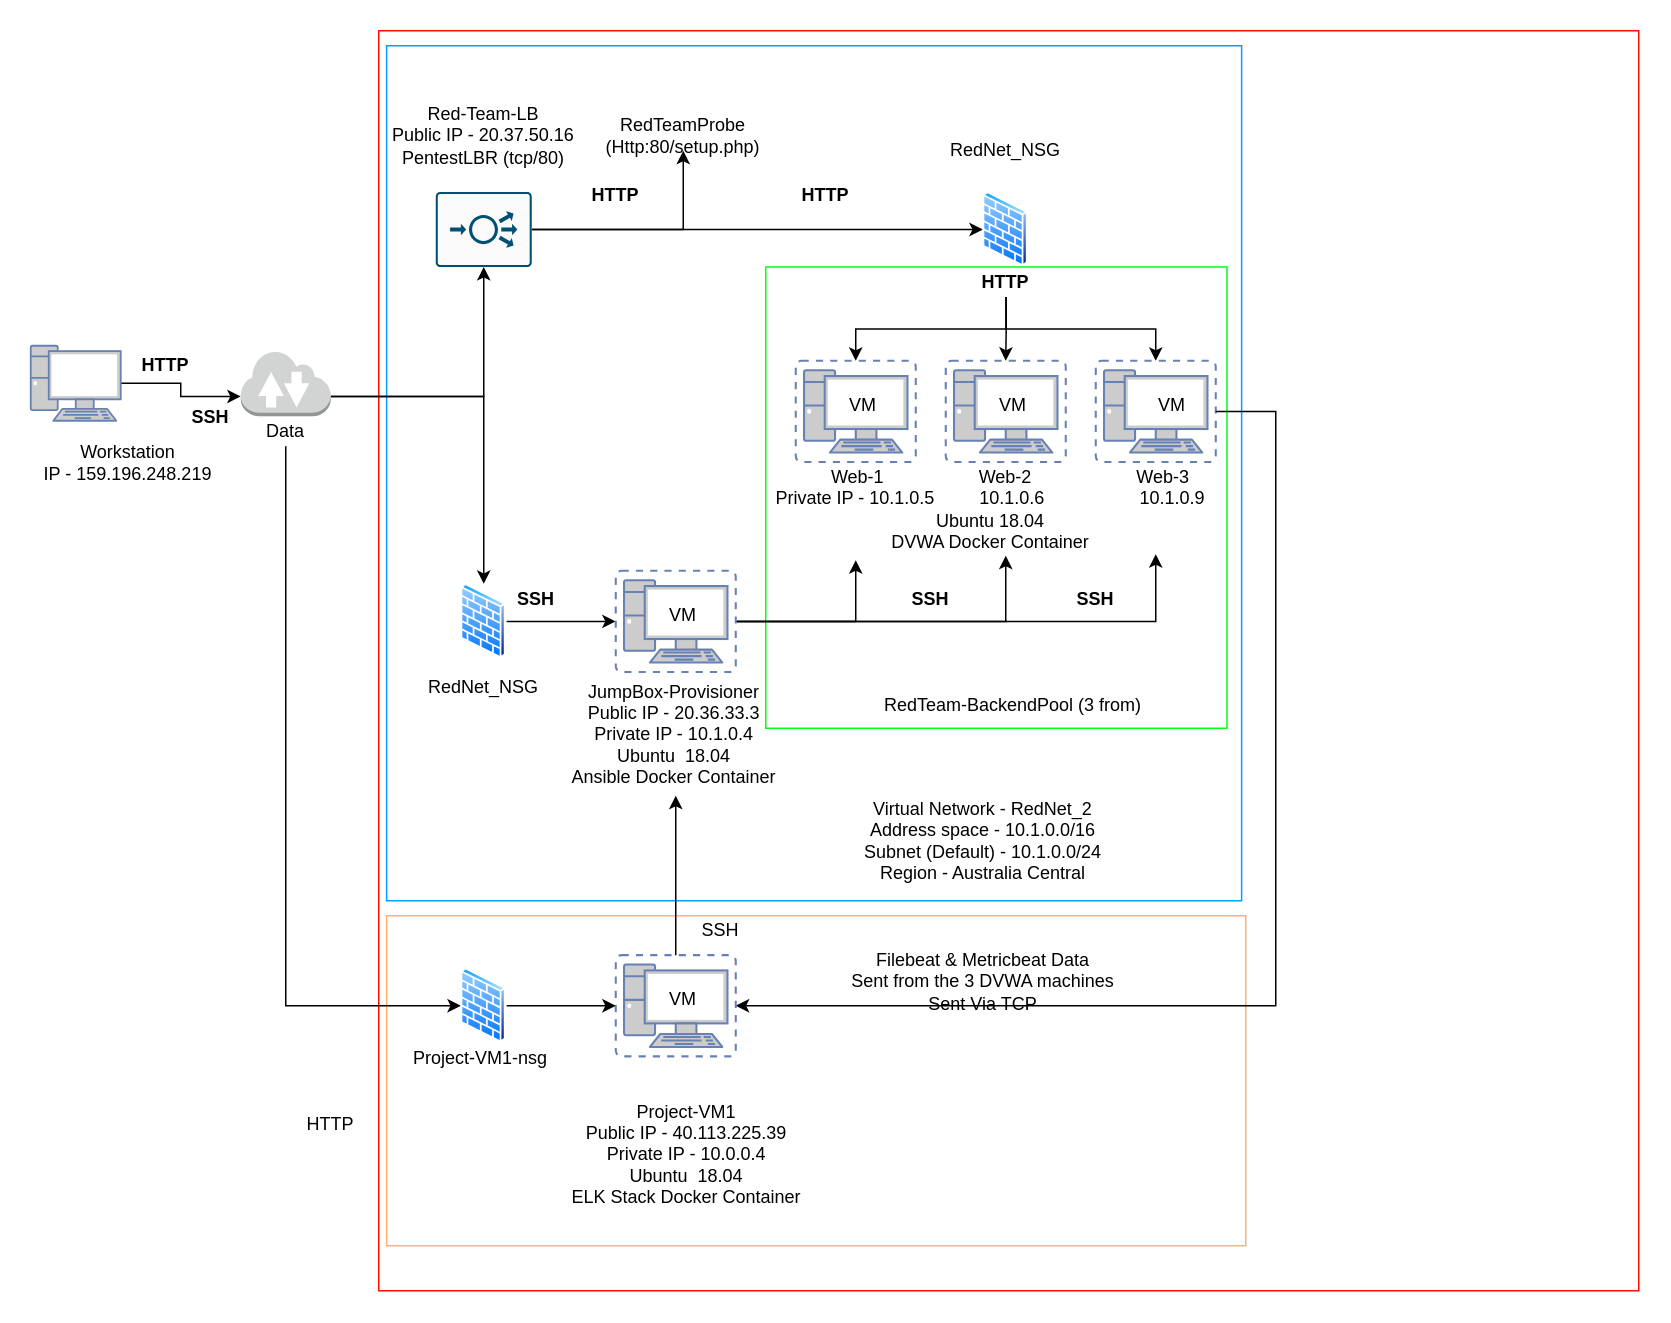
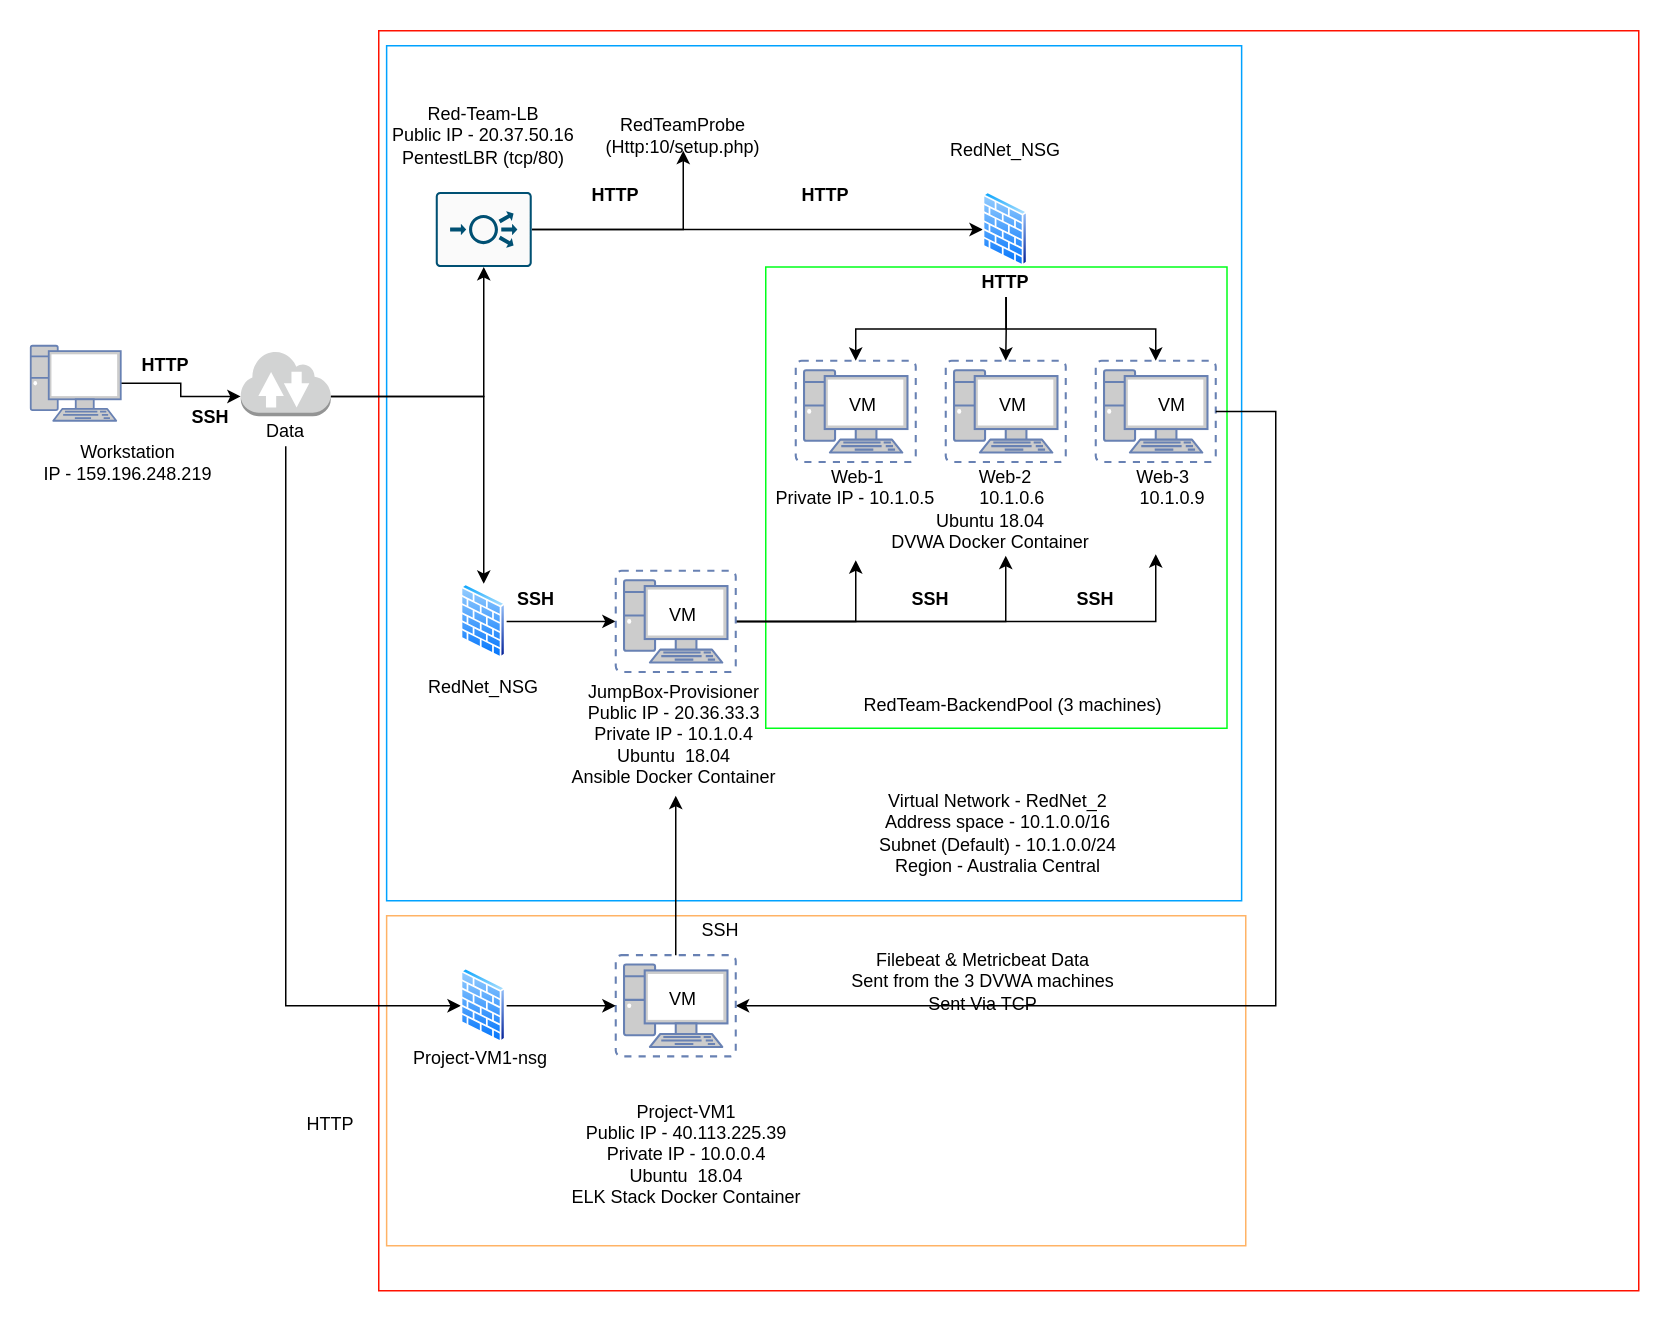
- <mxCell id="48" value="RedTeamProbe&lt;br&gt;(Http:80/setup.php)" style="text;html=1;strokeColor=none;fillColor=none;align=center;verticalAlign=middle;whiteSpace=wrap;rounded=0;" parent="1" vertex="1"><mxGeometry x="395" y="80" width="120" height="20" as="geometry" /></mxCell>
+ <mxCell id="48" value="RedTeamProbe&lt;br&gt;(Http:10/setup.php)" style="text;html=1;strokeColor=none;fillColor=none;align=center;verticalAlign=middle;whiteSpace=wrap;rounded=0;" parent="1" vertex="1"><mxGeometry x="395" y="80" width="120" height="20" as="geometry" /></mxCell>
- <mxCell id="50" value="RedTeam-BackendPool (3 from)" style="text;html=1;strokeColor=none;fillColor=none;align=center;verticalAlign=middle;whiteSpace=wrap;rounded=0;" parent="1" vertex="1"><mxGeometry x="570.25" y="460" width="210" height="20" as="geometry" /></mxCell>
+ <mxCell id="50" value="RedTeam-BackendPool (3 machines)" style="text;html=1;strokeColor=none;fillColor=none;align=center;verticalAlign=middle;whiteSpace=wrap;rounded=0;" parent="1" vertex="1"><mxGeometry x="570.25" y="460" width="210" height="20" as="geometry" /></mxCell>
- <mxCell id="51" value="Virtual Network - RedNet_2&lt;br&gt;Address space - 10.1.0.0/16&lt;br&gt;Subnet (Default) - 10.1.0.0/24&lt;br&gt;Region - Australia Central" style="text;html=1;strokeColor=none;fillColor=none;align=center;verticalAlign=middle;whiteSpace=wrap;rounded=0;" parent="1" vertex="1"><mxGeometry x="550" y="525" width="210" height="70" as="geometry" /></mxCell>
+ <mxCell id="51" value="Virtual Network - RedNet_2&lt;br&gt;Address space - 10.1.0.0/16&lt;br&gt;Subnet (Default) - 10.1.0.0/24&lt;br&gt;Region - Australia Central" style="text;html=1;strokeColor=none;fillColor=none;align=center;verticalAlign=middle;whiteSpace=wrap;rounded=0;" parent="1" vertex="1"><mxGeometry x="560" y="520" width="210" height="70" as="geometry" /></mxCell>
